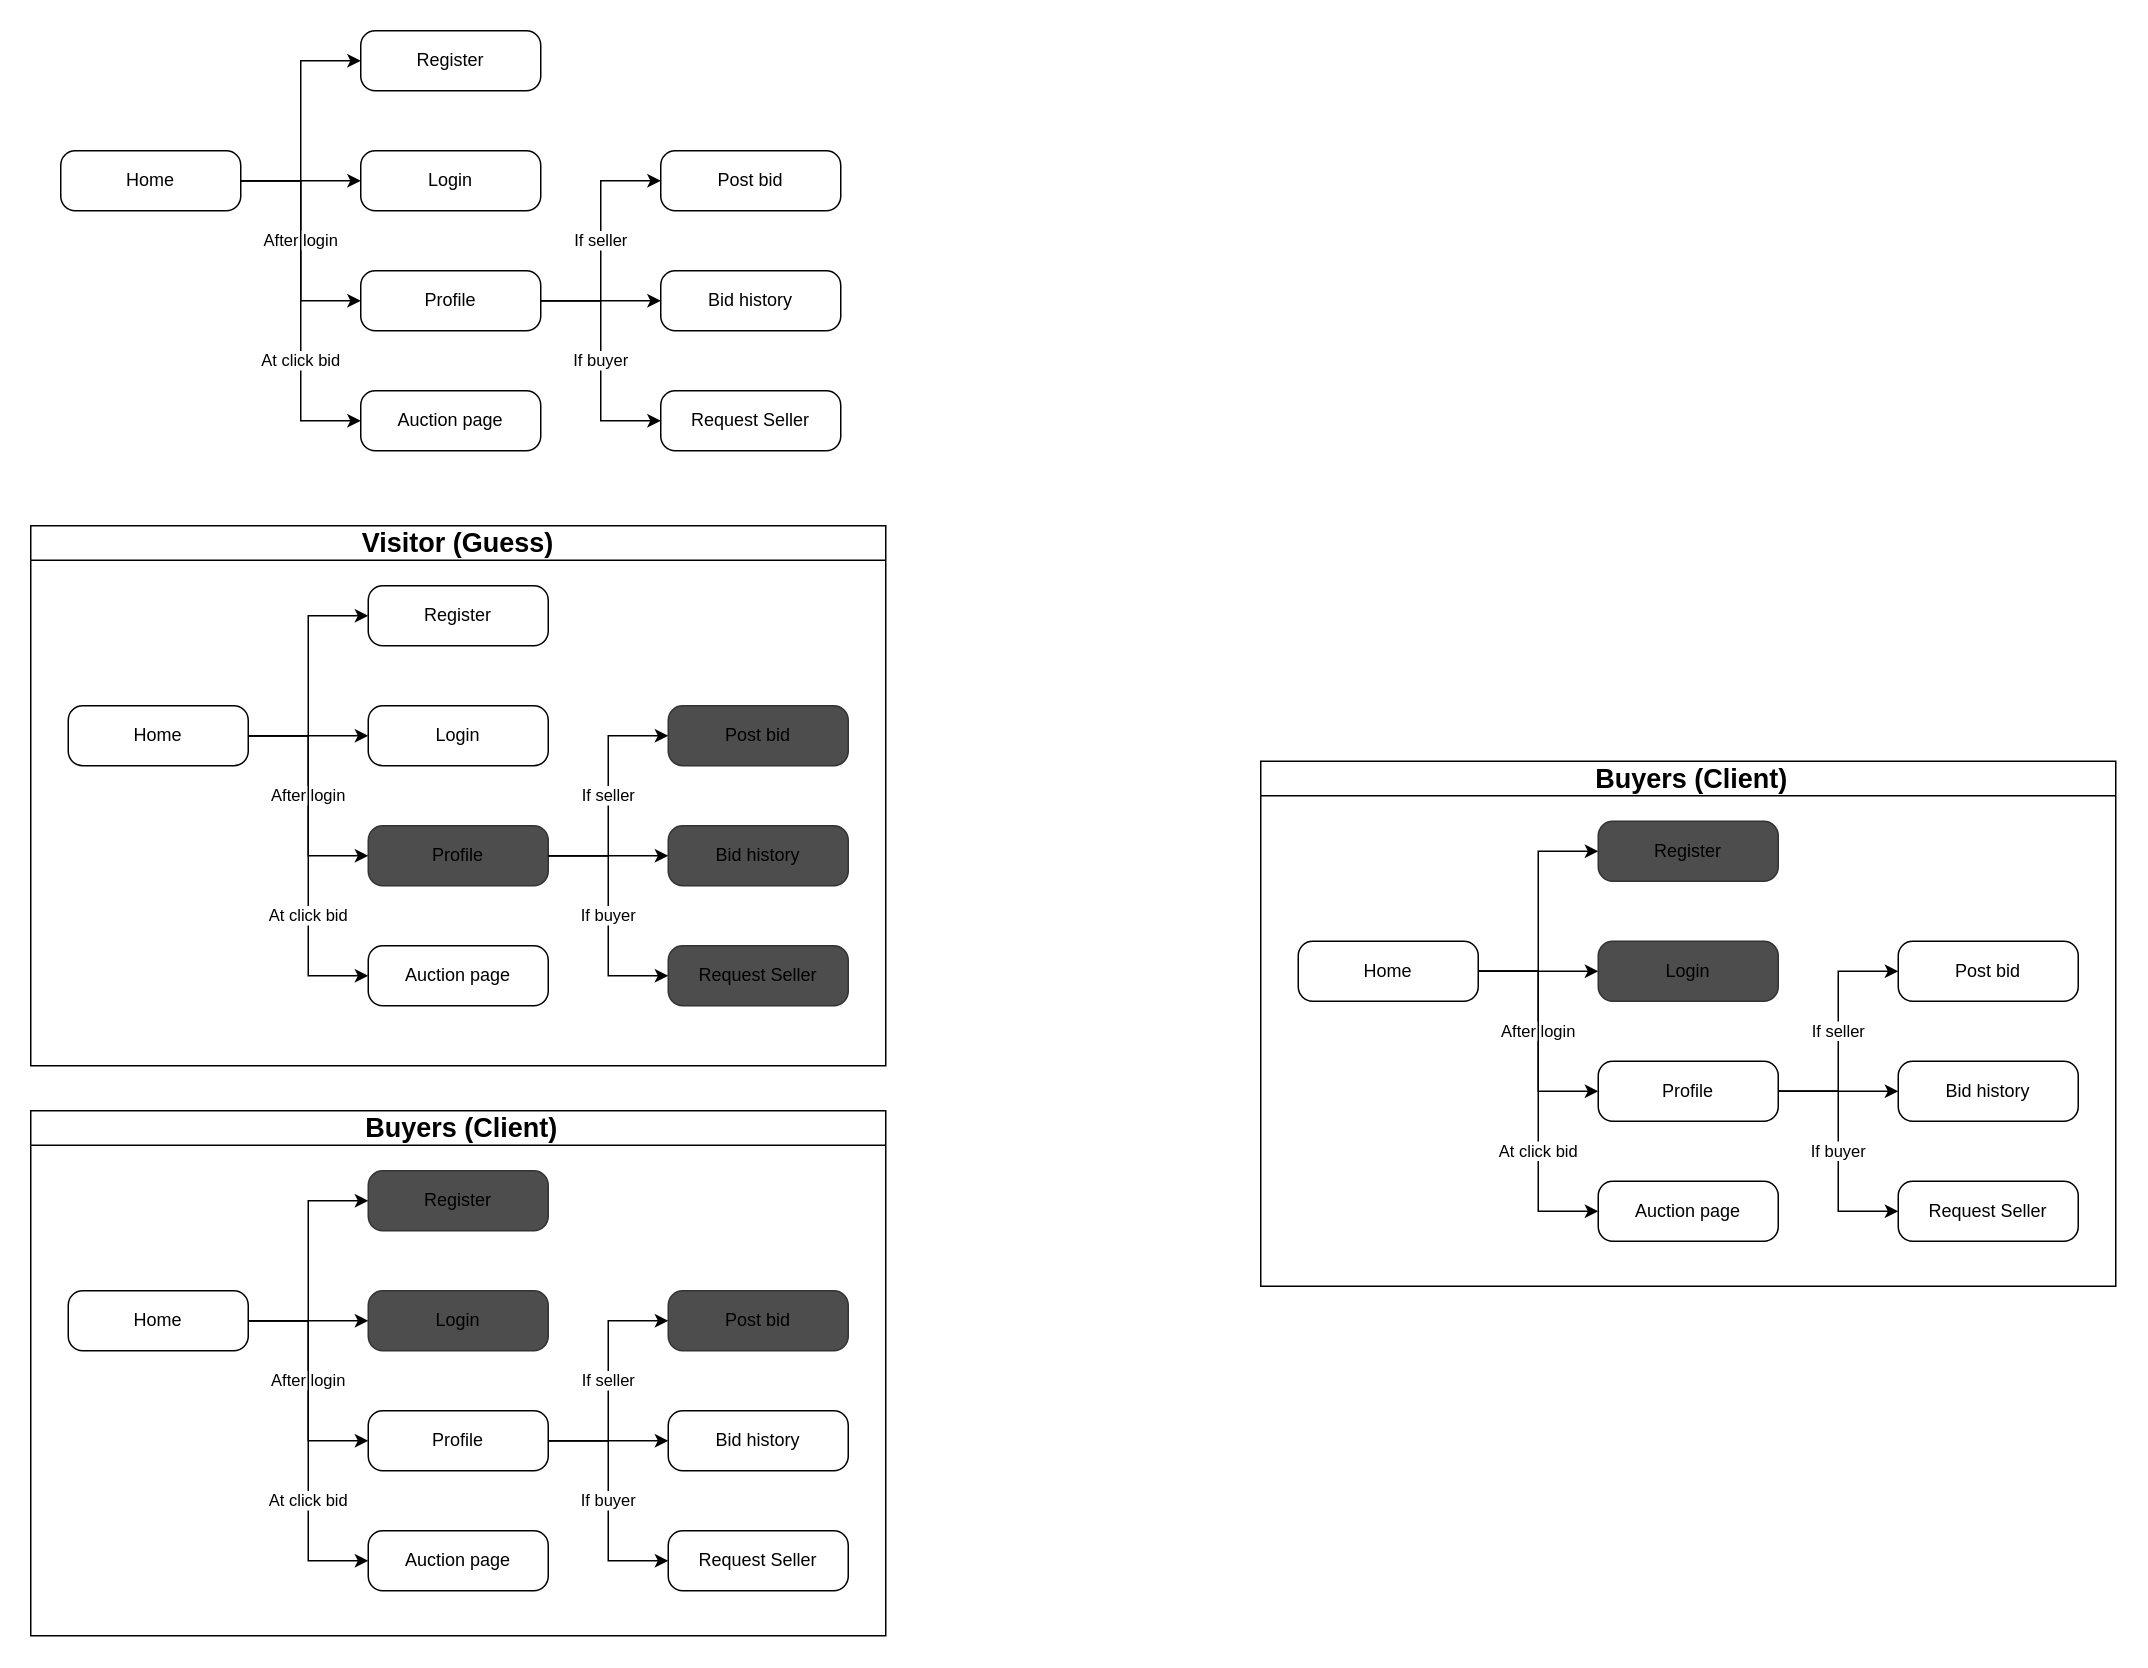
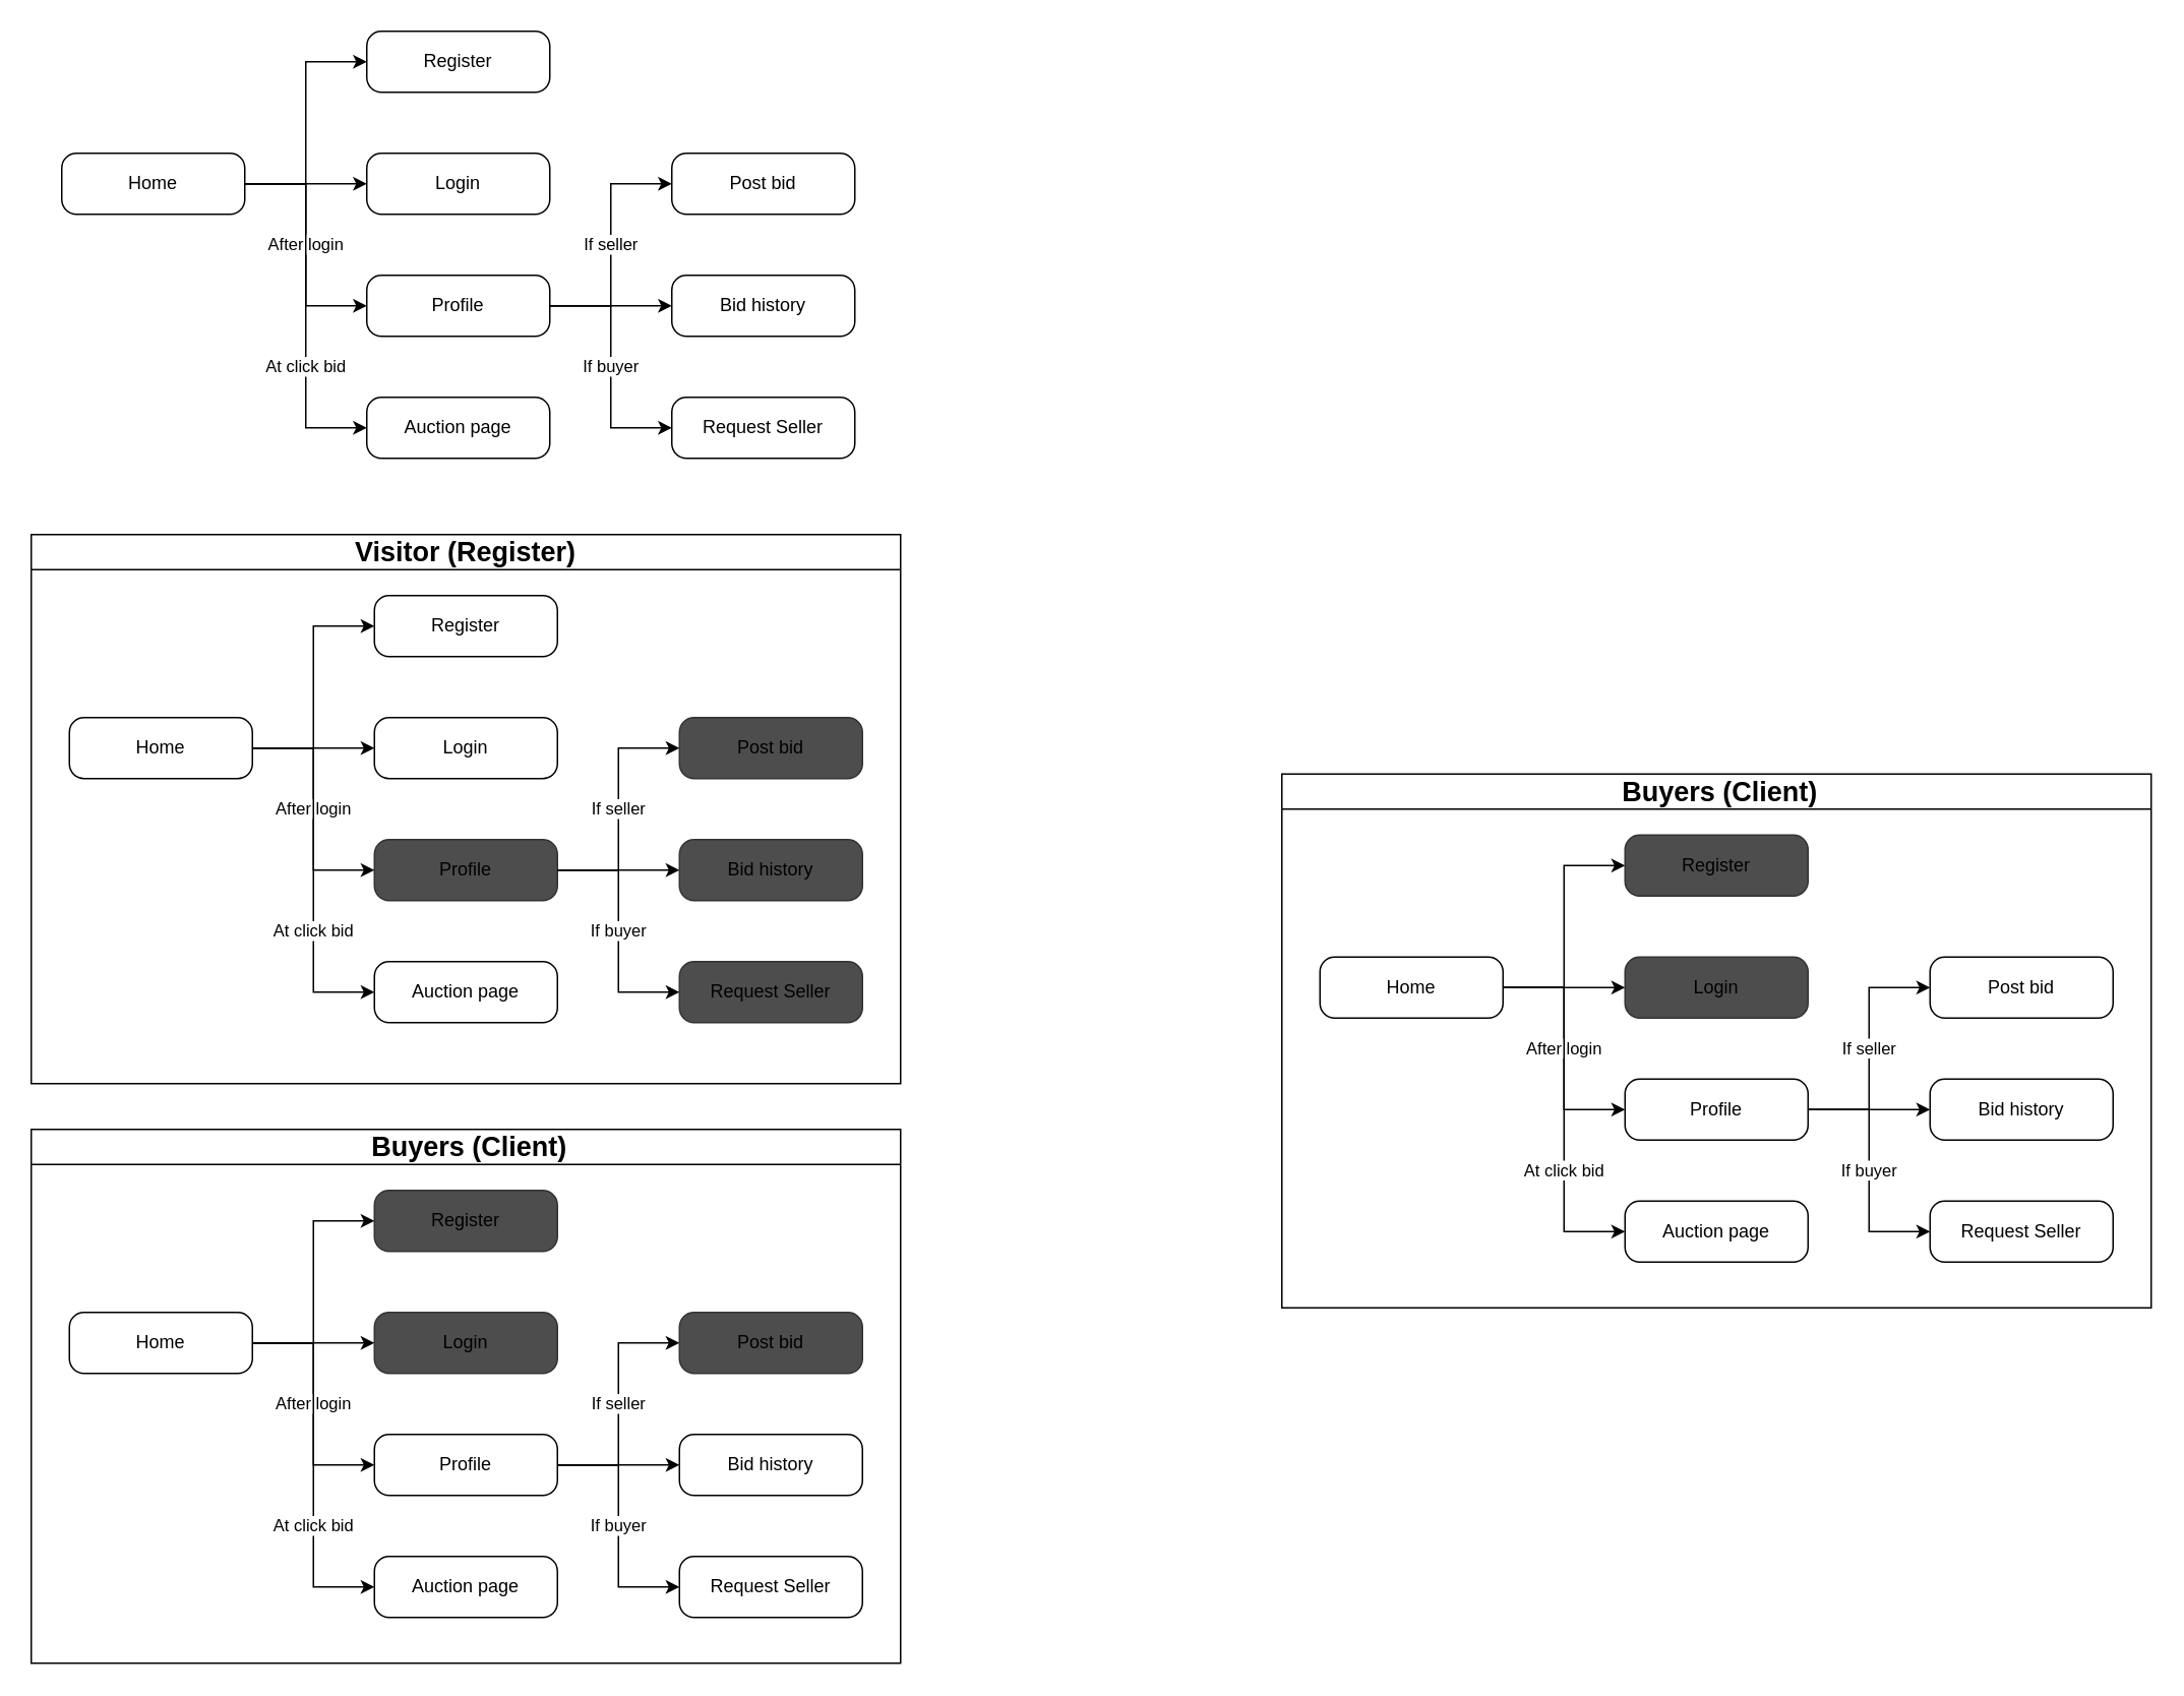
- <mxCell id="17" value="Visitor (Guess)" style="swimlane;whiteSpace=wrap;html=1;strokeWidth=1;fontSize=18;fillColor=none;" vertex="1" parent="1"><mxGeometry x="20" y="350" width="570" height="360" as="geometry"><mxRectangle x="20" y="370" width="170" height="40" as="alternateBounds" /></mxGeometry></mxCell>
+ <mxCell id="17" value="Visitor (Register)" style="swimlane;whiteSpace=wrap;html=1;strokeWidth=1;fontSize=18;fillColor=none;" vertex="1" parent="1"><mxGeometry x="20" y="350" width="570" height="360" as="geometry"><mxRectangle x="20" y="370" width="170" height="40" as="alternateBounds" /></mxGeometry></mxCell>
